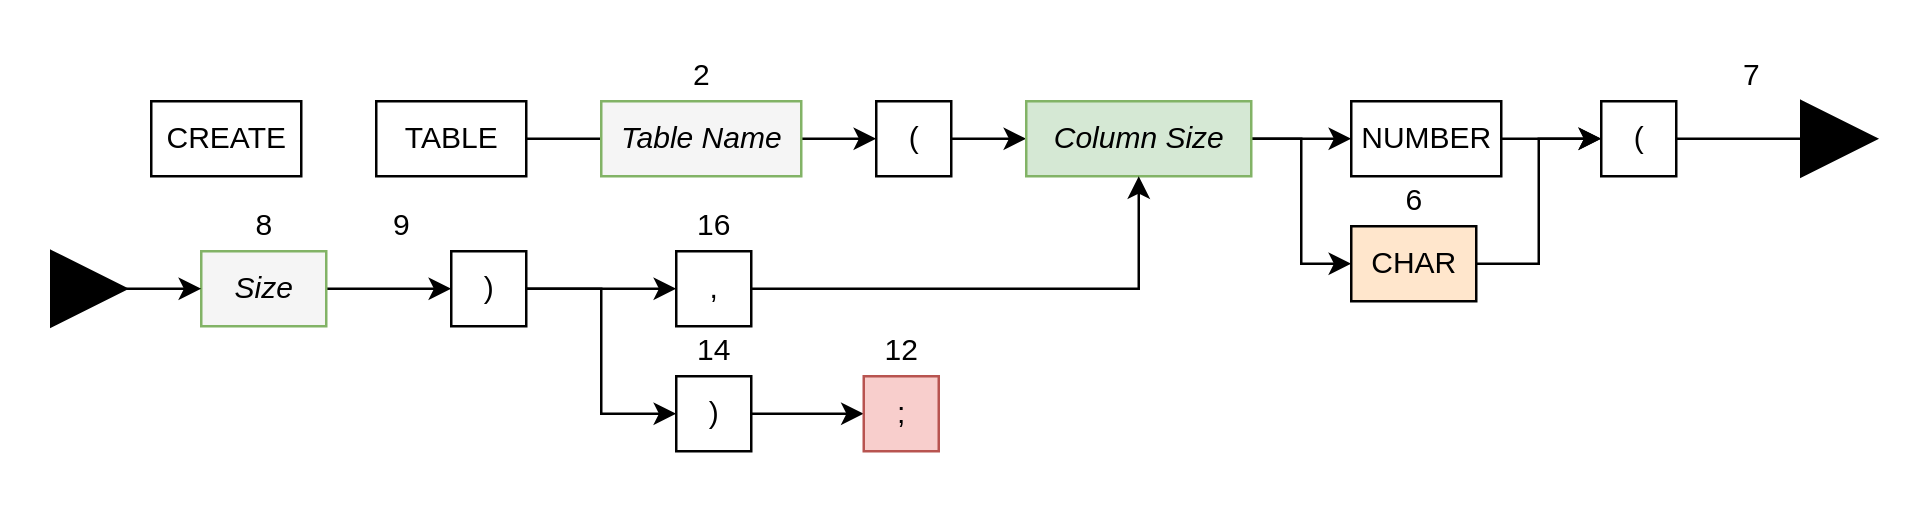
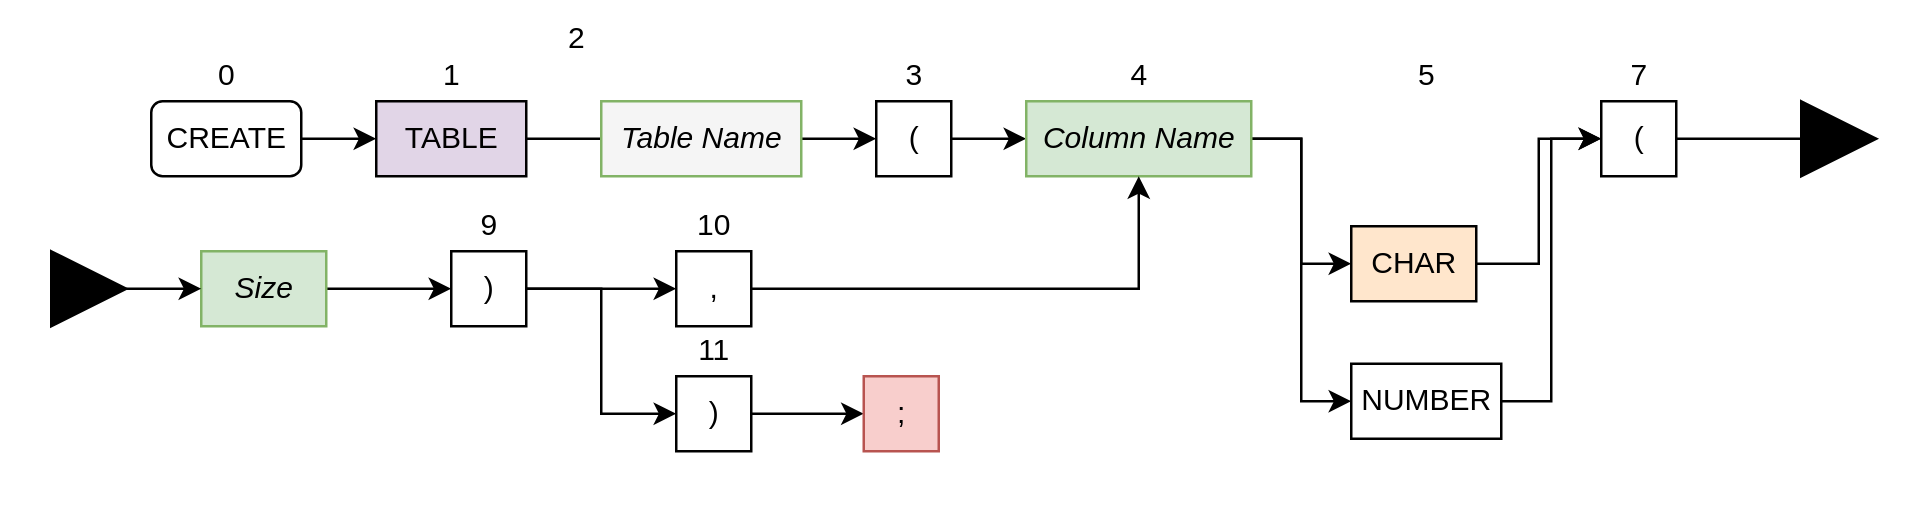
+ <mxCell id="4" value="0" style="text;html=1;align=center;verticalAlign=middle;resizable=0;points=[];autosize=1;" vertex="1" parent="1"><mxGeometry x="80" y="20" width="20" height="20" as="geometry" /></mxCell>
+ <mxCell id="7" value="1" style="text;html=1;align=center;verticalAlign=middle;resizable=0;points=[];autosize=1;" vertex="1" parent="1"><mxGeometry x="170" y="20" width="20" height="20" as="geometry" /></mxCell>
- <mxCell id="10" value="2" style="text;html=1;align=center;verticalAlign=middle;resizable=0;points=[];autosize=1;" vertex="1" parent="1"><mxGeometry x="270" y="20" width="20" height="20" as="geometry" /></mxCell>
+ <mxCell id="10" value="2" style="text;html=1;align=center;verticalAlign=middle;resizable=0;points=[];autosize=1;" vertex="1" parent="1"><mxGeometry x="220" y="5" width="20" height="20" as="geometry" /></mxCell>
+ <mxCell id="13" value="3" style="text;html=1;align=center;verticalAlign=middle;resizable=0;points=[];autosize=1;" vertex="1" parent="1"><mxGeometry x="355" y="20" width="20" height="20" as="geometry" /></mxCell>
+ <mxCell id="17" value="4" style="text;html=1;align=center;verticalAlign=middle;resizable=0;points=[];autosize=1;" vertex="1" parent="1"><mxGeometry x="445" y="20" width="20" height="20" as="geometry" /></mxCell>
+ <mxCell id="20" value="5" style="text;html=1;align=center;verticalAlign=middle;resizable=0;points=[];autosize=1;" vertex="1" parent="1"><mxGeometry x="560" y="20" width="20" height="20" as="geometry" /></mxCell>
- <mxCell id="26" value="7" style="text;html=1;align=center;verticalAlign=middle;resizable=0;points=[];autosize=1;" vertex="1" parent="1"><mxGeometry x="690" y="20" width="20" height="20" as="geometry" /></mxCell>
+ <mxCell id="26" value="7" style="text;html=1;align=center;verticalAlign=middle;resizable=0;points=[];autosize=1;" vertex="1" parent="1"><mxGeometry x="645" y="20" width="20" height="20" as="geometry" /></mxCell>
- <mxCell id="3" value="CREATE" style="html=1;" vertex="1" parent="1"><mxGeometry x="60" y="40" width="60" height="30" as="geometry" /></mxCell>
+ <mxCell id="3" value="CREATE" style="html=1;rounded=1;" vertex="1" parent="1"><mxGeometry x="60" y="40" width="60" height="30" as="geometry" /></mxCell>
+ <mxCell id="2" style="edgeStyle=orthogonalEdgeStyle;rounded=0;orthogonalLoop=1;jettySize=auto;html=1;exitX=1;exitY=0.5;exitDx=0;exitDy=0;entryX=0;entryY=0.5;entryDx=0;entryDy=0;" edge="1" parent="1" source="3" target="6"><mxGeometry relative="1" as="geometry" /></mxCell>
- <mxCell id="6" value="TABLE" style="html=1;" vertex="1" parent="1"><mxGeometry x="150" y="40" width="60" height="30" as="geometry" /></mxCell>
+ <mxCell id="6" value="TABLE" style="html=1;fillColor=#e1d5e7;" vertex="1" parent="1"><mxGeometry x="150" y="40" width="60" height="30" as="geometry" /></mxCell>
- <mxCell id="16" value="&lt;i&gt;Column Size&lt;/i&gt;" style="html=1;fillColor=#d5e8d4;strokeColor=#82b366;" vertex="1" parent="1"><mxGeometry x="410" y="40" width="90" height="30" as="geometry" /></mxCell>
+ <mxCell id="16" value="&lt;i&gt;Column Name&lt;/i&gt;" style="html=1;fillColor=#d5e8d4;strokeColor=#82b366;" vertex="1" parent="1"><mxGeometry x="410" y="40" width="90" height="30" as="geometry" /></mxCell>
- <mxCell id="19" value="NUMBER" style="html=1;" vertex="1" parent="1"><mxGeometry x="540" y="40" width="60" height="30" as="geometry" /></mxCell>
+ <mxCell id="19" value="NUMBER" style="html=1;" vertex="1" parent="1"><mxGeometry x="540" y="145" width="60" height="30" as="geometry" /></mxCell>
- <mxCell id="23" value="6" style="text;html=1;align=center;verticalAlign=middle;resizable=0;points=[];autosize=1;" vertex="1" parent="1"><mxGeometry x="555" y="70" width="20" height="20" as="geometry" /></mxCell>
- <mxCell id="41" value="8" style="text;html=1;align=center;verticalAlign=middle;resizable=0;points=[];autosize=1;" vertex="1" parent="1"><mxGeometry x="95" y="80" width="20" height="20" as="geometry" /></mxCell>
- <mxCell id="32" value="9" style="text;html=1;align=center;verticalAlign=middle;resizable=0;points=[];autosize=1;" vertex="1" parent="1"><mxGeometry x="150" y="80" width="20" height="20" as="geometry" /></mxCell>
+ <mxCell id="32" value="9" style="text;html=1;align=center;verticalAlign=middle;resizable=0;points=[];autosize=1;" vertex="1" parent="1"><mxGeometry x="185" y="80" width="20" height="20" as="geometry" /></mxCell>
- <mxCell id="35" value="16" style="text;html=1;align=center;verticalAlign=middle;resizable=0;points=[];autosize=1;" vertex="1" parent="1"><mxGeometry x="270" y="80" width="30" height="20" as="geometry" /></mxCell>
+ <mxCell id="35" value="10" style="text;html=1;align=center;verticalAlign=middle;resizable=0;points=[];autosize=1;" vertex="1" parent="1"><mxGeometry x="270" y="80" width="30" height="20" as="geometry" /></mxCell>
- <mxCell id="28" value="&lt;i&gt;Size&lt;/i&gt;" style="html=1;fillColor=#f5f5f5;strokeColor=#82b366;" vertex="1" parent="1"><mxGeometry x="80" y="100" width="50" height="30" as="geometry" /></mxCell>
+ <mxCell id="28" value="&lt;i&gt;Size&lt;/i&gt;" style="html=1;fillColor=#d5e8d4;strokeColor=#82b366;" vertex="1" parent="1"><mxGeometry x="80" y="100" width="50" height="30" as="geometry" /></mxCell>
- <mxCell id="38" value="14" style="text;html=1;align=center;verticalAlign=middle;resizable=0;points=[];autosize=1;" vertex="1" parent="1"><mxGeometry x="270" y="130" width="30" height="20" as="geometry" /></mxCell>
+ <mxCell id="38" value="11" style="text;html=1;align=center;verticalAlign=middle;resizable=0;points=[];autosize=1;" vertex="1" parent="1"><mxGeometry x="270" y="130" width="30" height="20" as="geometry" /></mxCell>
- <mxCell id="40" value="12" style="text;html=1;align=center;verticalAlign=middle;resizable=0;points=[];autosize=1;" vertex="1" parent="1"><mxGeometry x="345" y="130" width="30" height="20" as="geometry" /></mxCell>
